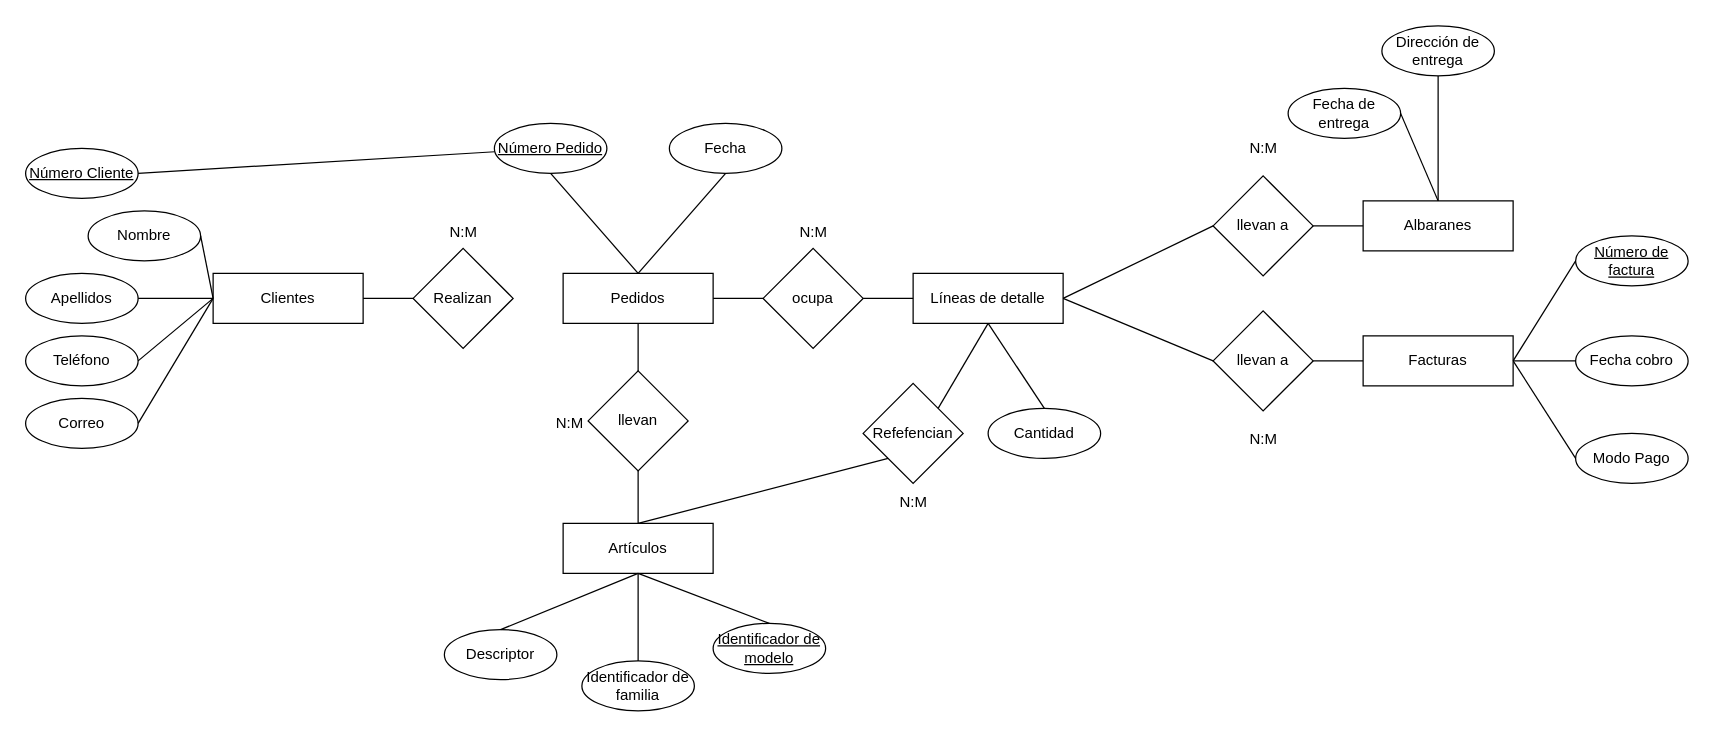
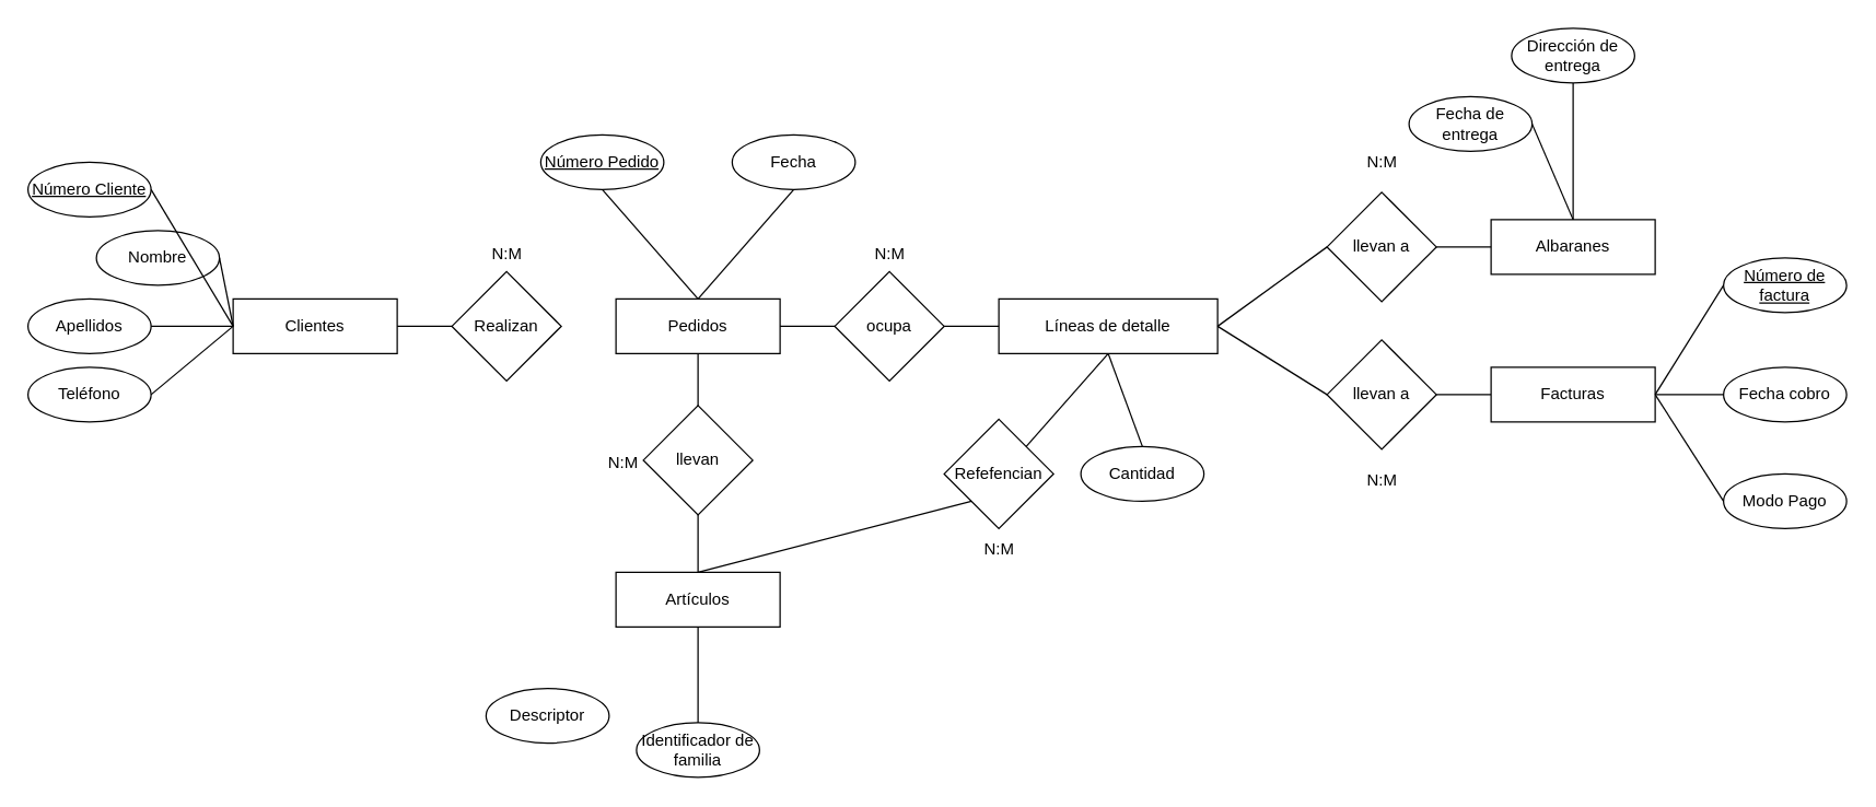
- <mxCell id="9" value="" style="endArrow=none;html=1;rounded=0;exitX=1;exitY=0.5;exitDx=0;exitDy=0;" parent="1" source="4" target="16" edge="1"><mxGeometry width="50" height="50" relative="1" as="geometry"><mxPoint x="140" y="218" as="sourcePoint" /><mxPoint x="190" y="168" as="targetPoint" /></mxGeometry></mxCell>
+ <mxCell id="9" value="" style="endArrow=none;html=1;rounded=0;entryX=0;entryY=0.5;entryDx=0;entryDy=0;exitX=1;exitY=0.5;exitDx=0;exitDy=0;" parent="1" source="4" target="2" edge="1"><mxGeometry width="50" height="50" relative="1" as="geometry"><mxPoint x="140" y="218" as="sourcePoint" /><mxPoint x="190" y="168" as="targetPoint" /></mxGeometry></mxCell>
- <mxCell id="20" value="Líneas de detalle" style="rounded=0;whiteSpace=wrap;html=1;" parent="1" vertex="1"><mxGeometry x="730" y="218" width="120" height="40" as="geometry" /></mxCell>
+ <mxCell id="20" value="Líneas de detalle" style="rounded=0;whiteSpace=wrap;html=1;" parent="1" vertex="1"><mxGeometry x="730" y="218" width="160" height="40" as="geometry" /></mxCell>
- <mxCell id="13" value="" style="endArrow=none;html=1;rounded=0;entryX=1;entryY=0.5;entryDx=0;entryDy=0;exitX=0;exitY=0.5;exitDx=0;exitDy=0;" parent="1" source="2" target="8" edge="1"><mxGeometry width="50" height="50" relative="1" as="geometry"><mxPoint x="180" y="278" as="sourcePoint" /><mxPoint x="220" y="378" as="targetPoint" /></mxGeometry></mxCell>
- <mxCell id="8" value="Correo" style="ellipse;whiteSpace=wrap;html=1;" parent="1" vertex="1"><mxGeometry x="20" y="318" width="90" height="40" as="geometry" /></mxCell>
- <mxCell id="57" value="" style="endArrow=none;html=1;rounded=0;entryX=0.5;entryY=1;entryDx=0;entryDy=0;exitX=0.5;exitY=0;exitDx=0;exitDy=0;" edge="1" parent="1" source="43" target="51"><mxGeometry width="50" height="50" relative="1" as="geometry"><mxPoint x="520" y="538" as="sourcePoint" /><mxPoint x="520" y="468" as="targetPoint" /></mxGeometry></mxCell>
- <mxCell id="55" value="" style="endArrow=none;html=1;rounded=0;entryX=0.5;entryY=1;entryDx=0;entryDy=0;exitX=0.5;exitY=0;exitDx=0;exitDy=0;" edge="1" parent="1" source="41" target="51"><mxGeometry width="50" height="50" relative="1" as="geometry"><mxPoint x="310" y="528" as="sourcePoint" /><mxPoint x="360" y="478" as="targetPoint" /></mxGeometry></mxCell>
- <mxCell id="43" value="&lt;u&gt;Identificador de modelo&lt;/u&gt;" style="ellipse;whiteSpace=wrap;html=1;" parent="1" vertex="1"><mxGeometry x="570" y="498" width="90" height="40" as="geometry" /></mxCell>
